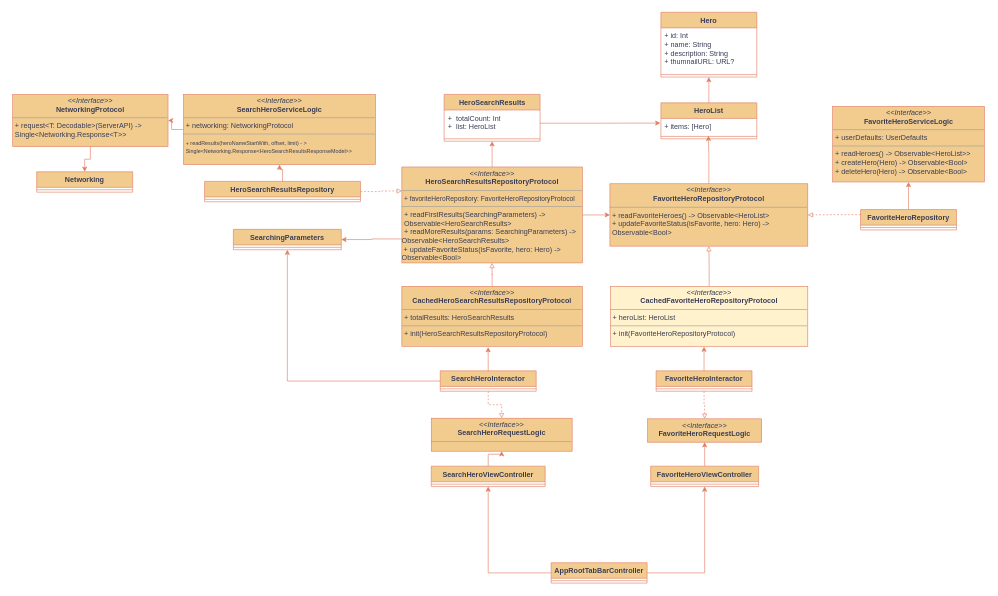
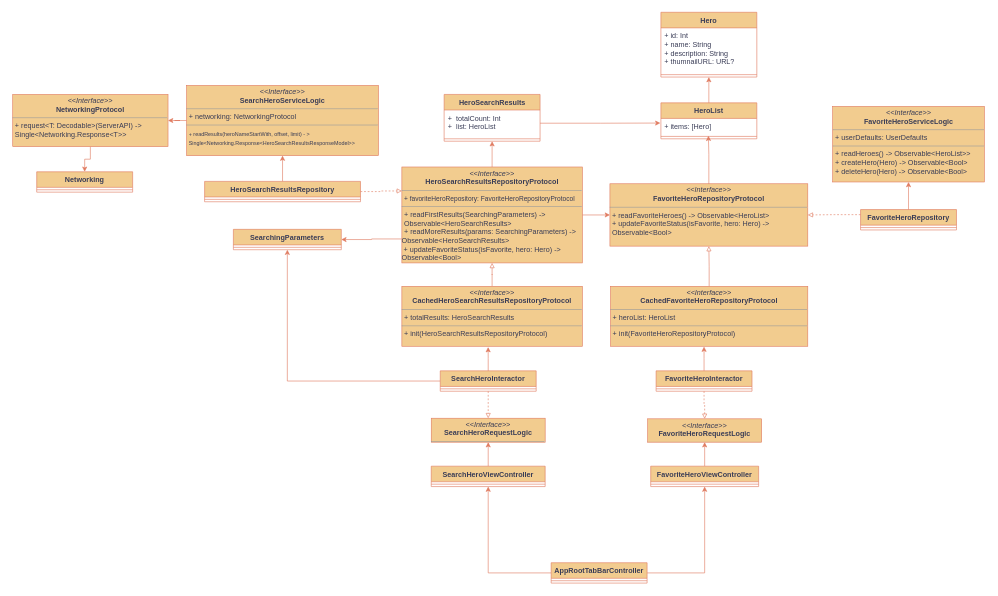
- <mxCell id="34" value="&lt;p style=&quot;margin:0px;margin-top:4px;text-align:center;&quot;&gt;&lt;i&gt;&amp;lt;&amp;lt;Interface&amp;gt;&amp;gt;&lt;/i&gt;&lt;br&gt;&lt;b&gt;SearchHeroServiceLogic&lt;/b&gt;&lt;/p&gt;&lt;hr size=&quot;1&quot;&gt;&lt;p style=&quot;margin:0px;margin-left:4px;&quot;&gt;+ networking: NetworkingProtocol&lt;br&gt;&lt;/p&gt;&lt;hr size=&quot;1&quot;&gt;&lt;p style=&quot;margin:0px;margin-left:4px;&quot;&gt;&lt;font style=&quot;font-size: 9px;&quot;&gt;+ readResults(heroNameStartWith, offset, limit) - &amp;gt; Single&amp;lt;Networking.Response&amp;lt;HeroSearchResultsResponseModel&amp;gt;&amp;gt;&lt;/font&gt;&lt;br&gt;&lt;/p&gt;" style="verticalAlign=top;align=left;overflow=fill;fontSize=12;fontFamily=Helvetica;html=1;whiteSpace=wrap;labelBackgroundColor=none;fillColor=#F2CC8F;strokeColor=#E07A5F;fontColor=#393C56;" vertex="1" parent="1"><mxGeometry x="305" y="157" width="320" height="117" as="geometry" /></mxCell>
+ <mxCell id="34" value="&lt;p style=&quot;margin:0px;margin-top:4px;text-align:center;&quot;&gt;&lt;i&gt;&amp;lt;&amp;lt;Interface&amp;gt;&amp;gt;&lt;/i&gt;&lt;br&gt;&lt;b&gt;SearchHeroServiceLogic&lt;/b&gt;&lt;/p&gt;&lt;hr size=&quot;1&quot;&gt;&lt;p style=&quot;margin:0px;margin-left:4px;&quot;&gt;+ networking: NetworkingProtocol&lt;br&gt;&lt;/p&gt;&lt;hr size=&quot;1&quot;&gt;&lt;p style=&quot;margin:0px;margin-left:4px;&quot;&gt;&lt;font style=&quot;font-size: 9px;&quot;&gt;+ readResults(heroNameStartWith, offset, limit) - &amp;gt; Single&amp;lt;Networking.Response&amp;lt;HeroSearchResultsResponseModel&amp;gt;&amp;gt;&lt;/font&gt;&lt;br&gt;&lt;/p&gt;" style="verticalAlign=top;align=left;overflow=fill;fontSize=12;fontFamily=Helvetica;html=1;whiteSpace=wrap;labelBackgroundColor=none;fillColor=#F2CC8F;strokeColor=#E07A5F;fontColor=#393C56;" vertex="1" parent="1"><mxGeometry x="310" y="142" width="320" height="117" as="geometry" /></mxCell>
- <mxCell id="36" value="&lt;p style=&quot;margin:0px;margin-top:4px;text-align:center;&quot;&gt;&lt;i&gt;&amp;lt;&amp;lt;Interface&amp;gt;&amp;gt;&lt;/i&gt;&lt;br&gt;&lt;b&gt;CachedFavoriteHeroRepositoryProtocol&lt;/b&gt;&lt;/p&gt;&lt;hr size=&quot;1&quot;&gt;&lt;p style=&quot;margin:0px;margin-left:4px;&quot;&gt;+ heroList: HeroList&lt;br&gt;&lt;/p&gt;&lt;hr size=&quot;1&quot;&gt;&lt;p style=&quot;margin:0px;margin-left:4px;&quot;&gt;+ init(FavoriteHeroRepositoryProtocol)&lt;br&gt;&lt;/p&gt;" style="verticalAlign=top;align=left;overflow=fill;fontSize=12;fontFamily=Helvetica;html=1;whiteSpace=wrap;labelBackgroundColor=none;fillColor=#fff2cc;strokeColor=#E07A5F;fontColor=#393C56;" vertex="1" parent="1"><mxGeometry x="1017" y="477" width="329" height="100" as="geometry" /></mxCell>
+ <mxCell id="36" value="&lt;p style=&quot;margin:0px;margin-top:4px;text-align:center;&quot;&gt;&lt;i&gt;&amp;lt;&amp;lt;Interface&amp;gt;&amp;gt;&lt;/i&gt;&lt;br&gt;&lt;b&gt;CachedFavoriteHeroRepositoryProtocol&lt;/b&gt;&lt;/p&gt;&lt;hr size=&quot;1&quot;&gt;&lt;p style=&quot;margin:0px;margin-left:4px;&quot;&gt;+ heroList: HeroList&lt;br&gt;&lt;/p&gt;&lt;hr size=&quot;1&quot;&gt;&lt;p style=&quot;margin:0px;margin-left:4px;&quot;&gt;+ init(FavoriteHeroRepositoryProtocol)&lt;br&gt;&lt;/p&gt;" style="verticalAlign=top;align=left;overflow=fill;fontSize=12;fontFamily=Helvetica;html=1;whiteSpace=wrap;labelBackgroundColor=none;fillColor=#F2CC8F;strokeColor=#E07A5F;fontColor=#393C56;" vertex="1" parent="1"><mxGeometry x="1017" y="477" width="329" height="100" as="geometry" /></mxCell>
- <mxCell id="12" value="&lt;p style=&quot;margin:0px;margin-top:4px;text-align:center;&quot;&gt;&lt;i&gt;&amp;lt;&amp;lt;Interface&amp;gt;&amp;gt;&lt;/i&gt;&lt;br&gt;&lt;b&gt;&lt;font style=&quot;font-size: 12px;&quot;&gt;SearchHeroRequestLogic&lt;/font&gt;&lt;/b&gt;&lt;/p&gt;&lt;hr size=&quot;1&quot;&gt;&lt;p style=&quot;margin:0px;margin-left:4px;&quot;&gt;&lt;br&gt;&lt;/p&gt;&lt;hr size=&quot;1&quot;&gt;&lt;p style=&quot;margin:0px;margin-left:4px;&quot;&gt;&lt;br&gt;&lt;/p&gt;" style="verticalAlign=top;align=left;overflow=fill;fontSize=12;fontFamily=Helvetica;html=1;whiteSpace=wrap;labelBackgroundColor=none;fillColor=#F2CC8F;strokeColor=#E07A5F;fontColor=#393C56;" vertex="1" parent="1"><mxGeometry x="718" y="697" width="235" height="55" as="geometry" /></mxCell>
+ <mxCell id="12" value="&lt;p style=&quot;margin:0px;margin-top:4px;text-align:center;&quot;&gt;&lt;i&gt;&amp;lt;&amp;lt;Interface&amp;gt;&amp;gt;&lt;/i&gt;&lt;br&gt;&lt;b&gt;&lt;font style=&quot;font-size: 12px;&quot;&gt;SearchHeroRequestLogic&lt;/font&gt;&lt;/b&gt;&lt;/p&gt;&lt;hr size=&quot;1&quot;&gt;&lt;p style=&quot;margin:0px;margin-left:4px;&quot;&gt;&lt;br&gt;&lt;/p&gt;&lt;hr size=&quot;1&quot;&gt;&lt;p style=&quot;margin:0px;margin-left:4px;&quot;&gt;&lt;br&gt;&lt;/p&gt;" style="verticalAlign=top;align=left;overflow=fill;fontSize=12;fontFamily=Helvetica;html=1;whiteSpace=wrap;labelBackgroundColor=none;fillColor=#F2CC8F;strokeColor=#E07A5F;fontColor=#393C56;" vertex="1" parent="1"><mxGeometry x="718" y="697" width="190" height="40" as="geometry" /></mxCell>
